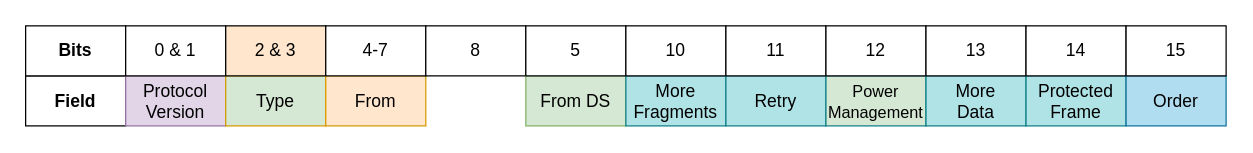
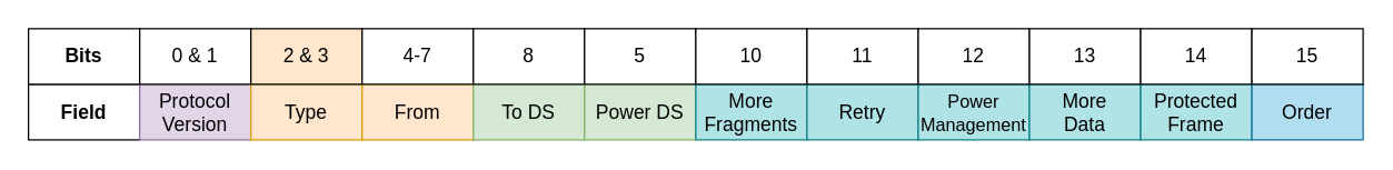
- <mxCell id="6" value="Type" style="rounded=0;whiteSpace=wrap;html=1;fontSize=14;fillColor=#d5e8d4;strokeColor=#d79b00;" vertex="1" parent="1"><mxGeometry x="180" y="60" width="80" height="40" as="geometry" /></mxCell>
+ <mxCell id="6" value="Type" style="rounded=0;whiteSpace=wrap;html=1;fontSize=14;fillColor=#ffe6cc;strokeColor=#d79b00;" vertex="1" parent="1"><mxGeometry x="180" y="60" width="80" height="40" as="geometry" /></mxCell>
+ <mxCell id="10" value="To DS" style="rounded=0;whiteSpace=wrap;html=1;fontSize=14;fillColor=#d5e8d4;strokeColor=#82b366;" vertex="1" parent="1"><mxGeometry x="340" y="60" width="80" height="40" as="geometry" /></mxCell>
- <mxCell id="12" value="From DS" style="rounded=0;whiteSpace=wrap;html=1;fontSize=14;fillColor=#d5e8d4;strokeColor=#82b366;" vertex="1" parent="1"><mxGeometry x="420" y="60" width="80" height="40" as="geometry" /></mxCell>
+ <mxCell id="12" value="Power DS" style="rounded=0;whiteSpace=wrap;html=1;fontSize=14;fillColor=#d5e8d4;strokeColor=#82b366;" vertex="1" parent="1"><mxGeometry x="420" y="60" width="80" height="40" as="geometry" /></mxCell>
- <mxCell id="18" value="&lt;font style=&quot;font-size: 13px;&quot;&gt;Power Management&lt;/font&gt;" style="rounded=0;whiteSpace=wrap;html=1;fontSize=14;fillColor=#d5e8d4;strokeColor=#0e8088;" vertex="1" parent="1"><mxGeometry x="660" y="60" width="80" height="40" as="geometry" /></mxCell>
+ <mxCell id="18" value="&lt;font style=&quot;font-size: 13px;&quot;&gt;Power Management&lt;/font&gt;" style="rounded=0;whiteSpace=wrap;html=1;fontSize=14;fillColor=#b0e3e6;strokeColor=#0e8088;" vertex="1" parent="1"><mxGeometry x="660" y="60" width="80" height="40" as="geometry" /></mxCell>
